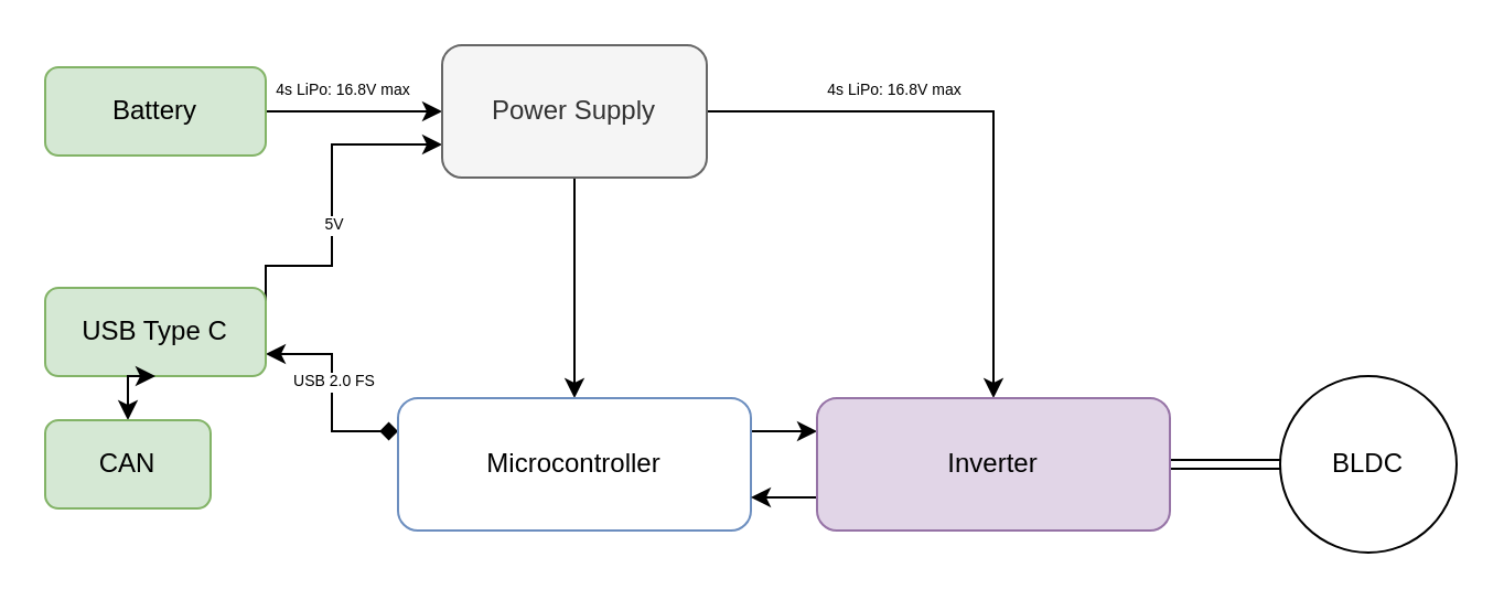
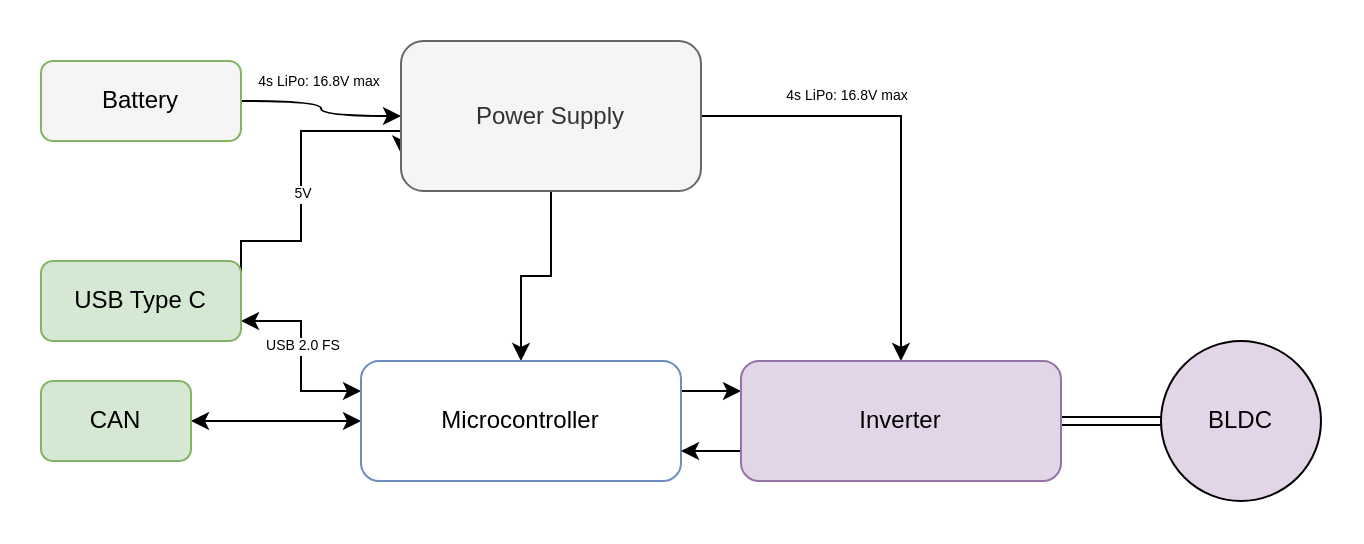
- <mxCell id="4" value="Battery" style="rounded=1;whiteSpace=wrap;html=1;fillColor=#d5e8d4;strokeColor=#82b366;" vertex="1" parent="1"><mxGeometry x="20" y="30" width="100" height="40" as="geometry" /></mxCell>
+ <mxCell id="4" value="Battery" style="rounded=1;whiteSpace=wrap;html=1;fillColor=#f5f5f5;strokeColor=#82b366;" vertex="1" parent="1"><mxGeometry x="20" y="30" width="100" height="40" as="geometry" /></mxCell>
- <mxCell id="15" value="Power Supply" style="rounded=1;whiteSpace=wrap;html=1;fillColor=#f5f5f5;fontColor=#333333;strokeColor=#666666;" vertex="1" parent="1"><mxGeometry x="200" y="20" width="120" height="60" as="geometry" /></mxCell>
+ <mxCell id="15" value="Power Supply" style="rounded=1;whiteSpace=wrap;html=1;fillColor=#f5f5f5;fontColor=#333333;strokeColor=#666666;" vertex="1" parent="1"><mxGeometry x="200" y="20" width="150" height="75" as="geometry" /></mxCell>
- <mxCell id="10" value="" style="edgeStyle=orthogonalEdgeStyle;rounded=0;orthogonalLoop=1;jettySize=auto;html=1;startArrow=classic;startFill=1;" edge="1" parent="1" source="11" target="9"><mxGeometry relative="1" as="geometry" /></mxCell>
+ <mxCell id="10" value="" style="edgeStyle=orthogonalEdgeStyle;rounded=0;orthogonalLoop=1;jettySize=auto;html=1;entryX=0;entryY=0.5;entryDx=0;entryDy=0;startArrow=classic;startFill=1;" edge="1" parent="1" source="11" target="17"><mxGeometry relative="1" as="geometry" /></mxCell>
- <mxCell id="7" style="edgeStyle=orthogonalEdgeStyle;rounded=0;orthogonalLoop=1;jettySize=auto;html=1;exitX=1;exitY=0.75;exitDx=0;exitDy=0;entryX=0;entryY=0.25;entryDx=0;entryDy=0;startArrow=classic;startFill=1;endArrow=diamond;" edge="1" parent="1" source="9" target="17"><mxGeometry relative="1" as="geometry" /></mxCell>
+ <mxCell id="7" style="edgeStyle=orthogonalEdgeStyle;rounded=0;orthogonalLoop=1;jettySize=auto;html=1;exitX=1;exitY=0.75;exitDx=0;exitDy=0;entryX=0;entryY=0.25;entryDx=0;entryDy=0;startArrow=classic;startFill=1;" edge="1" parent="1" source="9" target="17"><mxGeometry relative="1" as="geometry" /></mxCell>
- <mxCell id="24" value="BLDC" style="ellipse;whiteSpace=wrap;html=1;aspect=fixed;" vertex="1" parent="1"><mxGeometry x="580" y="170" width="80" height="80" as="geometry" /></mxCell>
+ <mxCell id="24" value="BLDC" style="ellipse;whiteSpace=wrap;html=1;aspect=fixed;fillColor=#e1d5e7;" vertex="1" parent="1"><mxGeometry x="580" y="170" width="80" height="80" as="geometry" /></mxCell>
